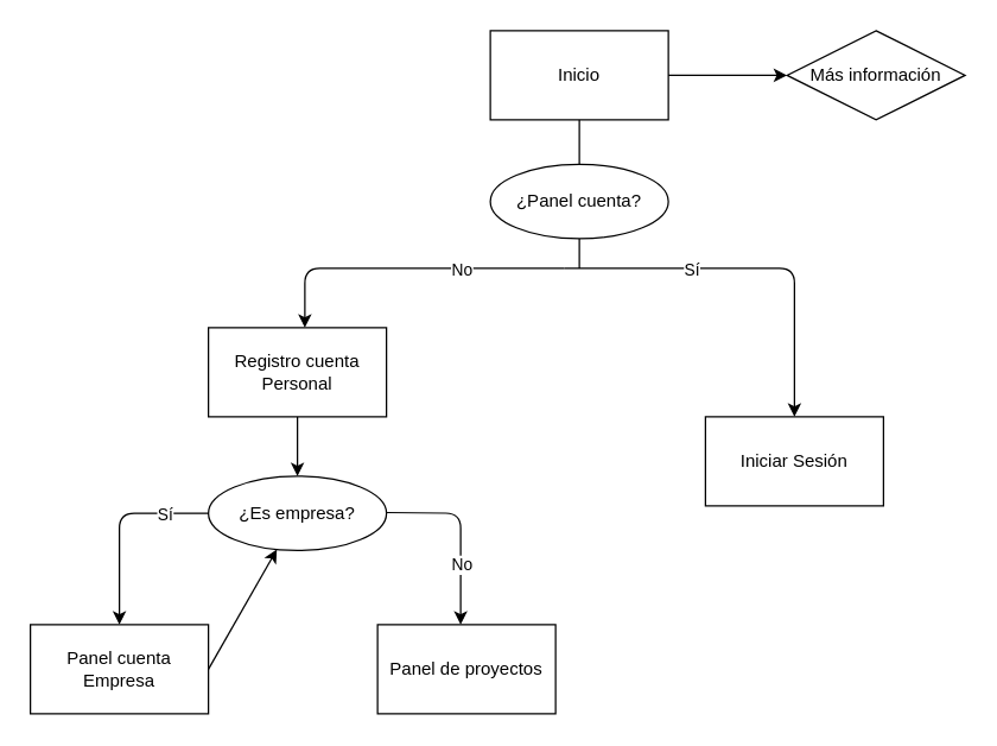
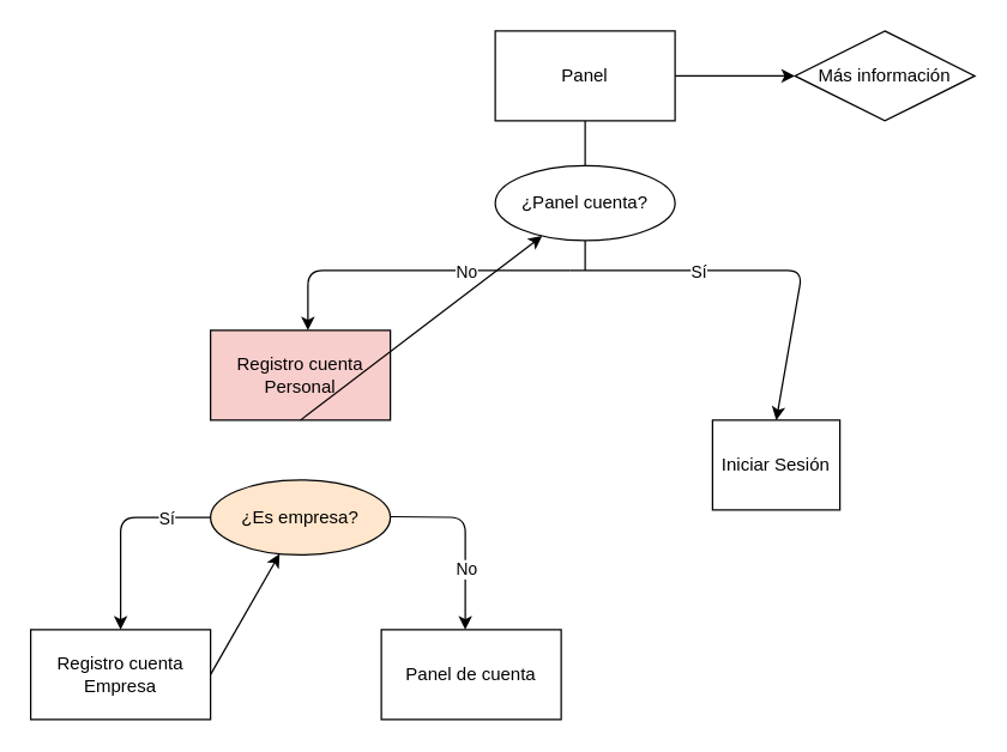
- <mxCell id="6" value="Inicio" style="rounded=0;whiteSpace=wrap;html=1;" vertex="1" parent="1"><mxGeometry x="330" y="20" width="120" height="60" as="geometry" /></mxCell>
+ <mxCell id="6" value="Panel" style="rounded=0;whiteSpace=wrap;html=1;" vertex="1" parent="1"><mxGeometry x="330" y="20" width="120" height="60" as="geometry" /></mxCell>
- <mxCell id="3" value="Registro cuenta Personal" style="rounded=0;whiteSpace=wrap;html=1;" vertex="1" parent="1"><mxGeometry x="140" y="220" width="120" height="60" as="geometry" /></mxCell>
+ <mxCell id="3" value="Registro cuenta Personal" style="rounded=0;whiteSpace=wrap;html=1;fillColor=#f8cecc;" vertex="1" parent="1"><mxGeometry x="140" y="220" width="120" height="60" as="geometry" /></mxCell>
- <mxCell id="19" value="" style="endArrow=classic;html=1;entryX=0.5;entryY=0;entryDx=0;entryDy=0;exitX=0.5;exitY=1;exitDx=0;exitDy=0;" edge="1" parent="1" source="3" target="14"><mxGeometry width="50" height="50" relative="1" as="geometry"><mxPoint x="350" y="230" as="sourcePoint" /><mxPoint x="400" y="180" as="targetPoint" /></mxGeometry></mxCell>
+ <mxCell id="19" value="" style="endArrow=classic;html=1;exitX=0.5;exitY=1;exitDx=0;exitDy=0;" edge="1" parent="1" source="3" target="11"><mxGeometry width="50" height="50" relative="1" as="geometry"><mxPoint x="350" y="230" as="sourcePoint" /><mxPoint x="400" y="180" as="targetPoint" /></mxGeometry></mxCell>
- <mxCell id="4" value="Iniciar Sesión" style="rounded=0;whiteSpace=wrap;html=1;" vertex="1" parent="1"><mxGeometry x="475" y="280" width="120" height="60" as="geometry" /></mxCell>
+ <mxCell id="4" value="Iniciar Sesión" style="rounded=0;whiteSpace=wrap;html=1;" vertex="1" parent="1"><mxGeometry x="475" y="280" width="85" height="60" as="geometry" /></mxCell>
- <mxCell id="14" value="¿Es empresa?" style="ellipse;whiteSpace=wrap;html=1;" vertex="1" parent="1"><mxGeometry x="140" y="320" width="120" height="50" as="geometry" /></mxCell>
+ <mxCell id="14" value="¿Es empresa?" style="ellipse;whiteSpace=wrap;html=1;fillColor=#ffe6cc;" vertex="1" parent="1"><mxGeometry x="140" y="320" width="120" height="50" as="geometry" /></mxCell>
- <mxCell id="5" value="Panel cuenta Empresa" style="rounded=0;whiteSpace=wrap;html=1;" vertex="1" parent="1"><mxGeometry x="20" y="420" width="120" height="60" as="geometry" /></mxCell>
+ <mxCell id="5" value="Registro cuenta Empresa" style="rounded=0;whiteSpace=wrap;html=1;" vertex="1" parent="1"><mxGeometry x="20" y="420" width="120" height="60" as="geometry" /></mxCell>
- <mxCell id="20" value="Panel de proyectos" style="rounded=0;whiteSpace=wrap;html=1;" vertex="1" parent="1"><mxGeometry x="254" y="420" width="120" height="60" as="geometry" /></mxCell>
+ <mxCell id="20" value="Panel de cuenta" style="rounded=0;whiteSpace=wrap;html=1;" vertex="1" parent="1"><mxGeometry x="254" y="420" width="120" height="60" as="geometry" /></mxCell>
